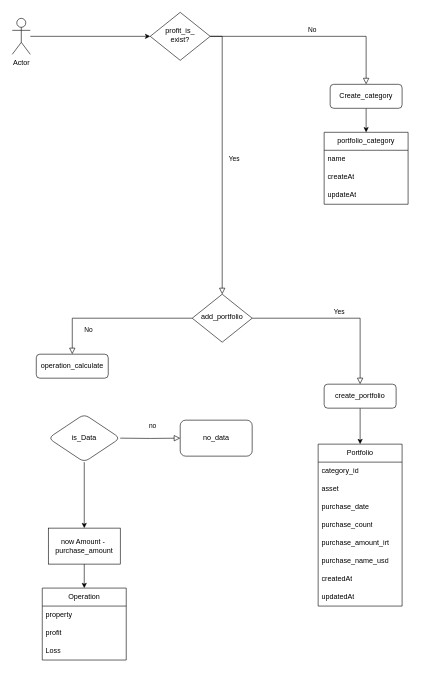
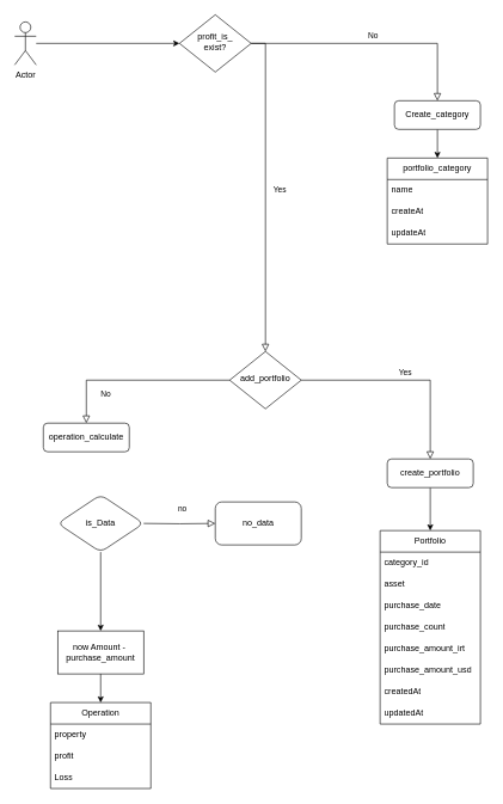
- <mxCell id="25" value="purchase_name_usd" style="text;strokeColor=none;fillColor=none;align=left;verticalAlign=middle;spacingLeft=4;spacingRight=4;overflow=hidden;points=[[0,0.5],[1,0.5]];portConstraint=eastwest;rotatable=0;whiteSpace=wrap;html=1;labelBackgroundColor=none;" vertex="1" parent="19"><mxGeometry y="180" width="140" height="30" as="geometry" /></mxCell>
+ <mxCell id="25" value="purchase_amount_usd" style="text;strokeColor=none;fillColor=none;align=left;verticalAlign=middle;spacingLeft=4;spacingRight=4;overflow=hidden;points=[[0,0.5],[1,0.5]];portConstraint=eastwest;rotatable=0;whiteSpace=wrap;html=1;labelBackgroundColor=none;" vertex="1" parent="19"><mxGeometry y="180" width="140" height="30" as="geometry" /></mxCell>
